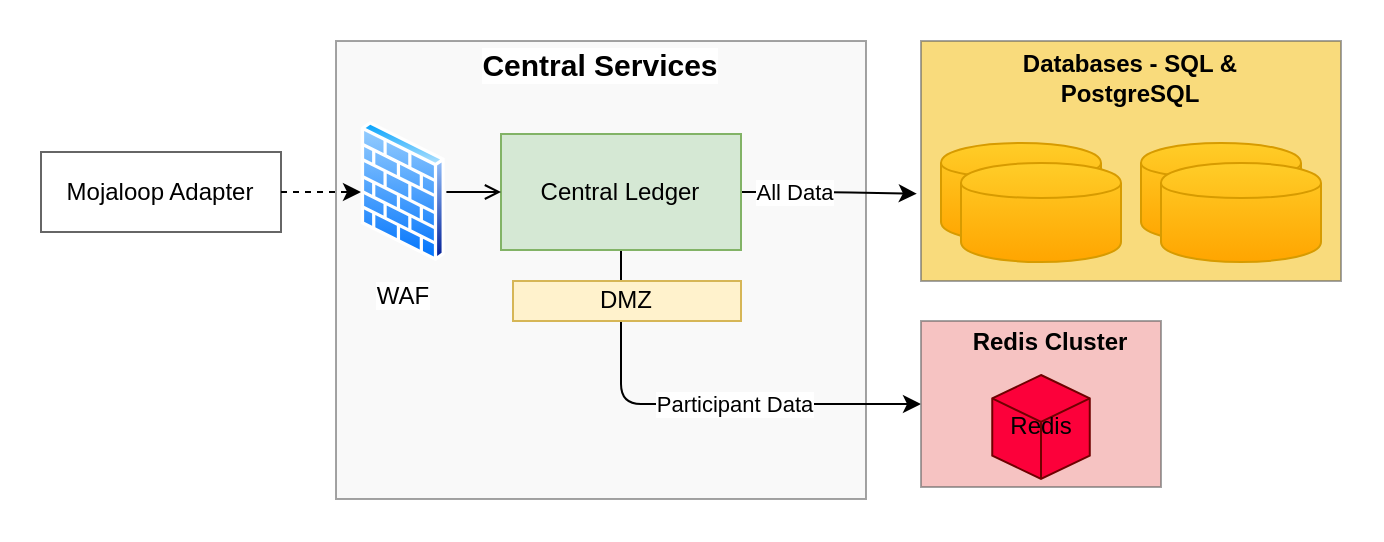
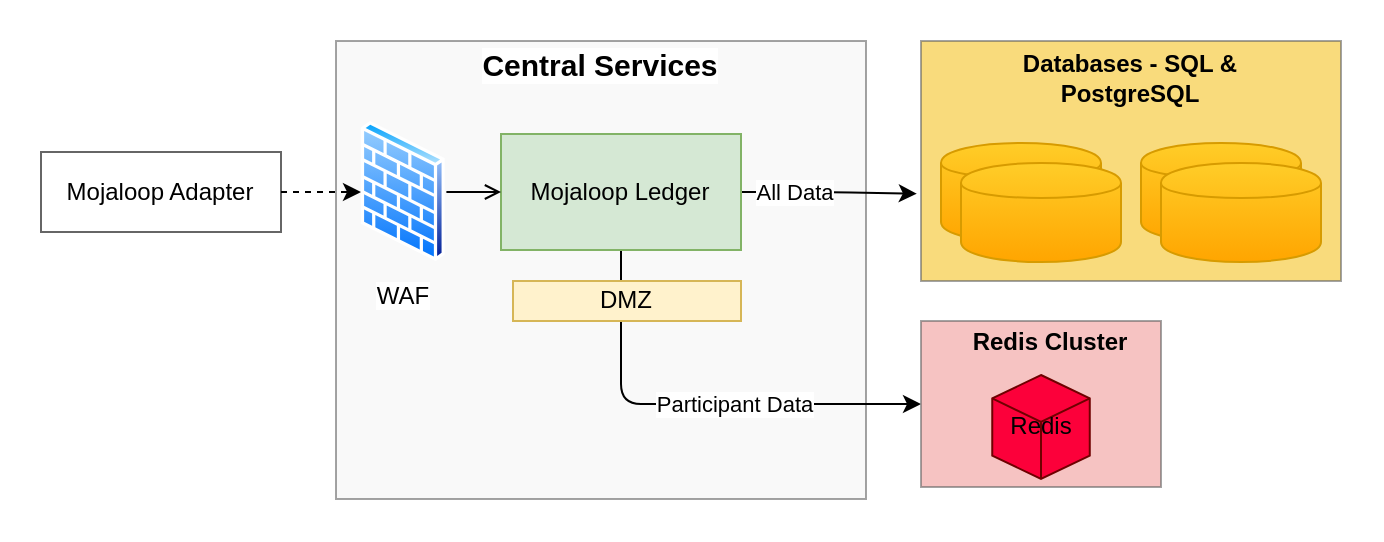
- <mxCell id="11" value="&lt;font color=&quot;#000000&quot;&gt;&lt;span&gt;Central Ledger&lt;/span&gt;&lt;br&gt;&lt;/font&gt;" style="rounded=0;whiteSpace=wrap;html=1;fillColor=#d5e8d4;strokeColor=#82b366;fontStyle=0" vertex="1" parent="1"><mxGeometry x="250" y="66.5" width="120" height="58" as="geometry" /></mxCell>
+ <mxCell id="11" value="&lt;font color=&quot;#000000&quot;&gt;&lt;span&gt;Mojaloop Ledger&lt;/span&gt;&lt;br&gt;&lt;/font&gt;" style="rounded=0;whiteSpace=wrap;html=1;fillColor=#d5e8d4;strokeColor=#82b366;fontStyle=0" vertex="1" parent="1"><mxGeometry x="250" y="66.5" width="120" height="58" as="geometry" /></mxCell>
